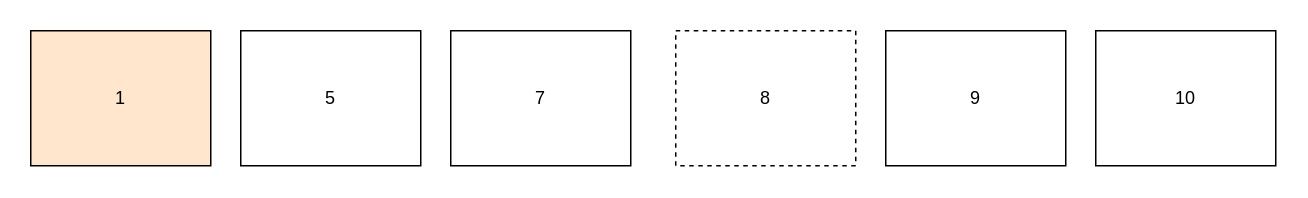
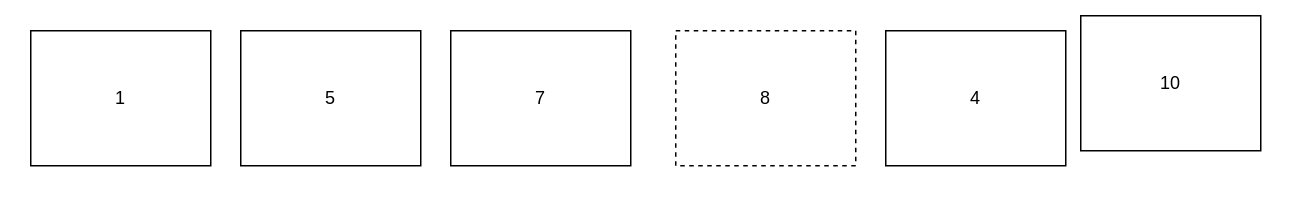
- <mxCell id="6" value="1" style="rounded=0;whiteSpace=wrap;html=1;fillColor=#ffe6cc;" vertex="1" parent="1"><mxGeometry x="20" y="20" width="120" height="90" as="geometry" /></mxCell>
+ <mxCell id="6" value="1" style="rounded=0;whiteSpace=wrap;html=1;" vertex="1" parent="1"><mxGeometry x="20" y="20" width="120" height="90" as="geometry" /></mxCell>
- <mxCell id="5" value="9" style="rounded=0;whiteSpace=wrap;html=1;" vertex="1" parent="1"><mxGeometry x="590" y="20" width="120" height="90" as="geometry" /></mxCell>
+ <mxCell id="5" value="4" style="rounded=0;whiteSpace=wrap;html=1;" vertex="1" parent="1"><mxGeometry x="590" y="20" width="120" height="90" as="geometry" /></mxCell>
- <mxCell id="2" value="10" style="rounded=0;whiteSpace=wrap;html=1;" vertex="1" parent="1"><mxGeometry x="730" y="20" width="120" height="90" as="geometry" /></mxCell>
+ <mxCell id="2" value="10" style="rounded=0;whiteSpace=wrap;html=1;" vertex="1" parent="1"><mxGeometry x="720" y="10" width="120" height="90" as="geometry" /></mxCell>
